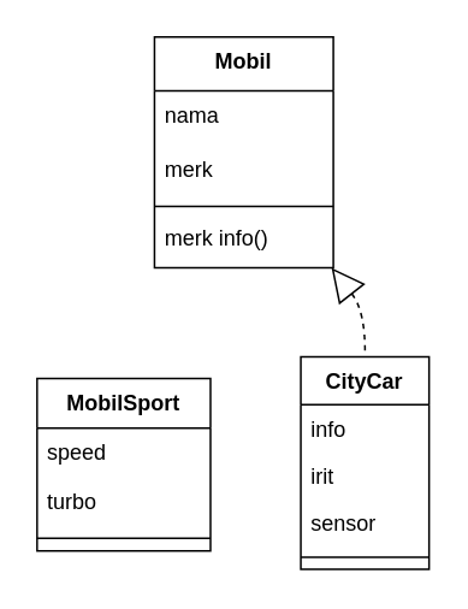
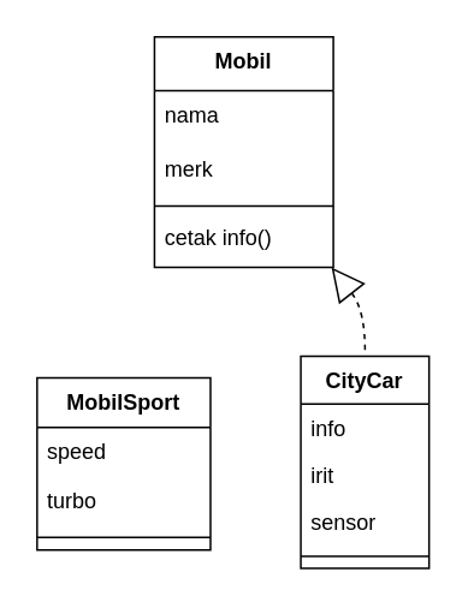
- <mxCell id="6" value="merk info()" style="text;strokeColor=none;fillColor=none;align=left;verticalAlign=top;spacingLeft=4;spacingRight=4;overflow=hidden;rotatable=0;points=[[0,0.5],[1,0.5]];portConstraint=eastwest;" vertex="1" parent="2"><mxGeometry y="97.75" width="99" height="30" as="geometry" /></mxCell>
+ <mxCell id="6" value="cetak info()" style="text;strokeColor=none;fillColor=none;align=left;verticalAlign=top;spacingLeft=4;spacingRight=4;overflow=hidden;rotatable=0;points=[[0,0.5],[1,0.5]];portConstraint=eastwest;" vertex="1" parent="2"><mxGeometry y="97.75" width="99" height="30" as="geometry" /></mxCell>
